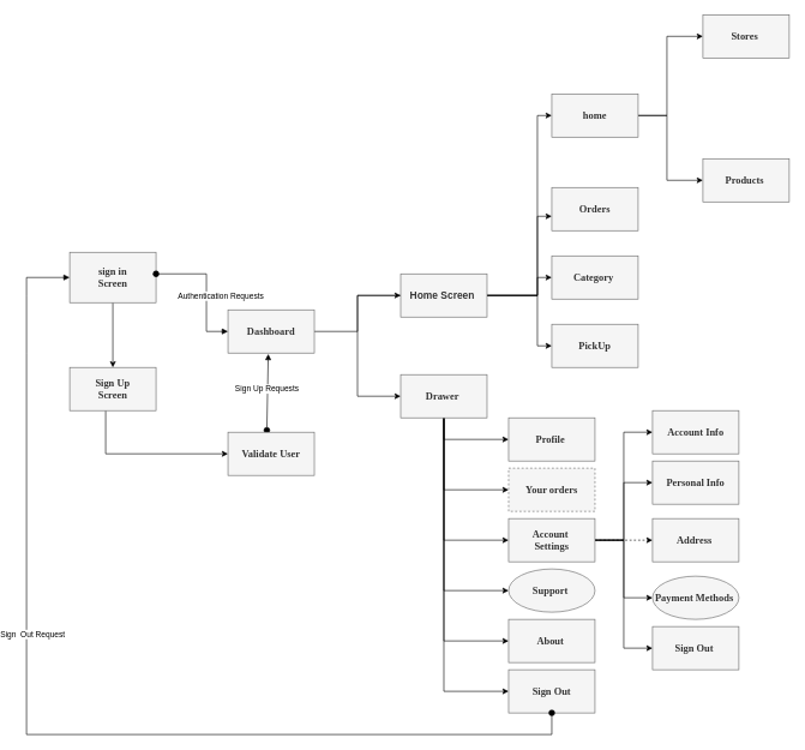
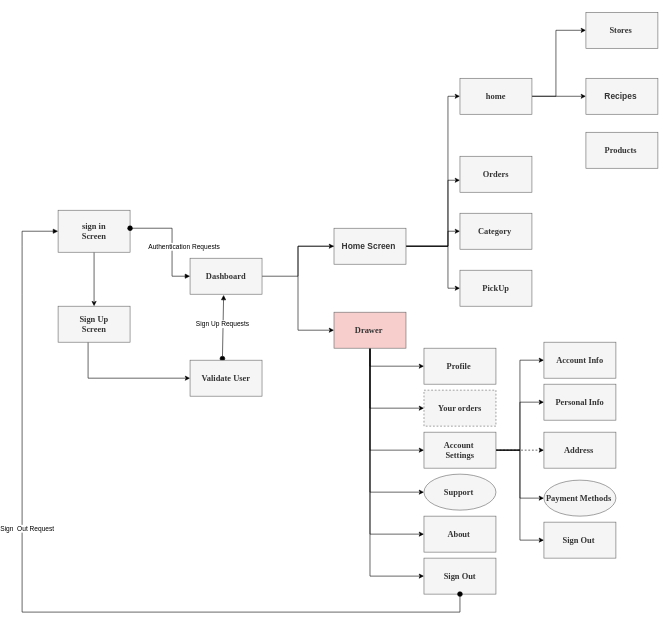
+ <mxCell id="35" value="" style="edgeStyle=orthogonalEdgeStyle;rounded=0;orthogonalLoop=1;jettySize=auto;html=1;" edge="1" parent="1" source="37" target="43"><mxGeometry relative="1" as="geometry" /></mxCell>
+ <mxCell id="43" value="&lt;h3&gt;Recipes&amp;nbsp;&lt;/h3&gt;" style="whiteSpace=wrap;html=1;fillColor=#f5f5f5;strokeColor=#666666;fontColor=#333333;rounded=0;" vertex="1" parent="1"><mxGeometry x="960" y="130" width="120" height="60" as="geometry" /></mxCell>
- <mxCell id="36" style="edgeStyle=orthogonalEdgeStyle;rounded=0;orthogonalLoop=1;jettySize=auto;html=1;exitX=1;exitY=0.5;exitDx=0;exitDy=0;entryX=0;entryY=0.5;entryDx=0;entryDy=0;" edge="1" parent="1" source="37" target="41"><mxGeometry relative="1" as="geometry"><mxPoint x="910" as="targetPoint" y="260" /><Array as="points"><mxPoint x="910" y="160" /><mxPoint x="910" y="250" /></Array></mxGeometry></mxCell>
- <mxCell id="20" value="&lt;h3&gt;&lt;font face=&quot;Comic Sans MS&quot;&gt;Drawer&amp;nbsp;&lt;/font&gt;&lt;/h3&gt;" style="whiteSpace=wrap;html=1;fillColor=#f5f5f5;strokeColor=#666666;fontColor=#333333;rounded=0;" vertex="1" parent="1"><mxGeometry x="540" y="520" width="120" height="60" as="geometry" /></mxCell>
+ <mxCell id="20" value="&lt;h3&gt;&lt;font face=&quot;Comic Sans MS&quot;&gt;Drawer&amp;nbsp;&lt;/font&gt;&lt;/h3&gt;" style="whiteSpace=wrap;html=1;fillColor=#f8cecc;strokeColor=#666666;fontColor=#333333;rounded=0;" vertex="1" parent="1"><mxGeometry x="540" y="520" width="120" height="60" as="geometry" /></mxCell>
